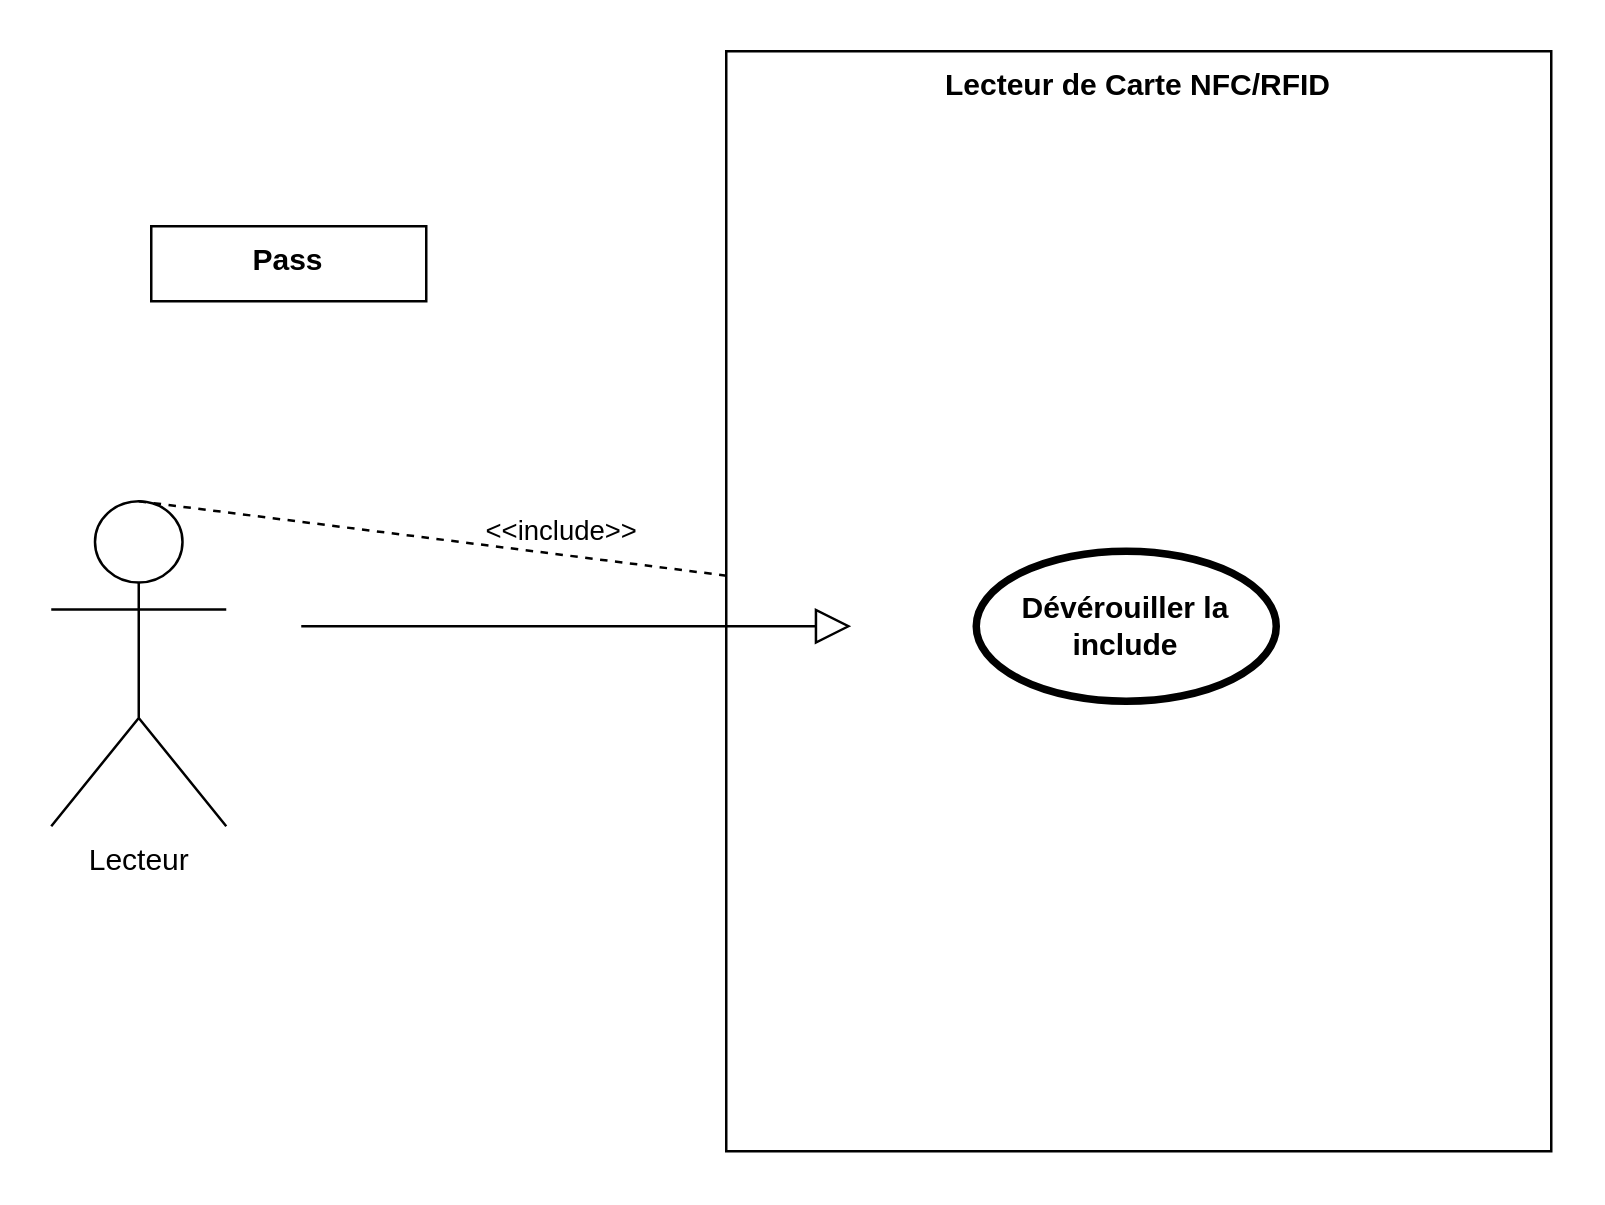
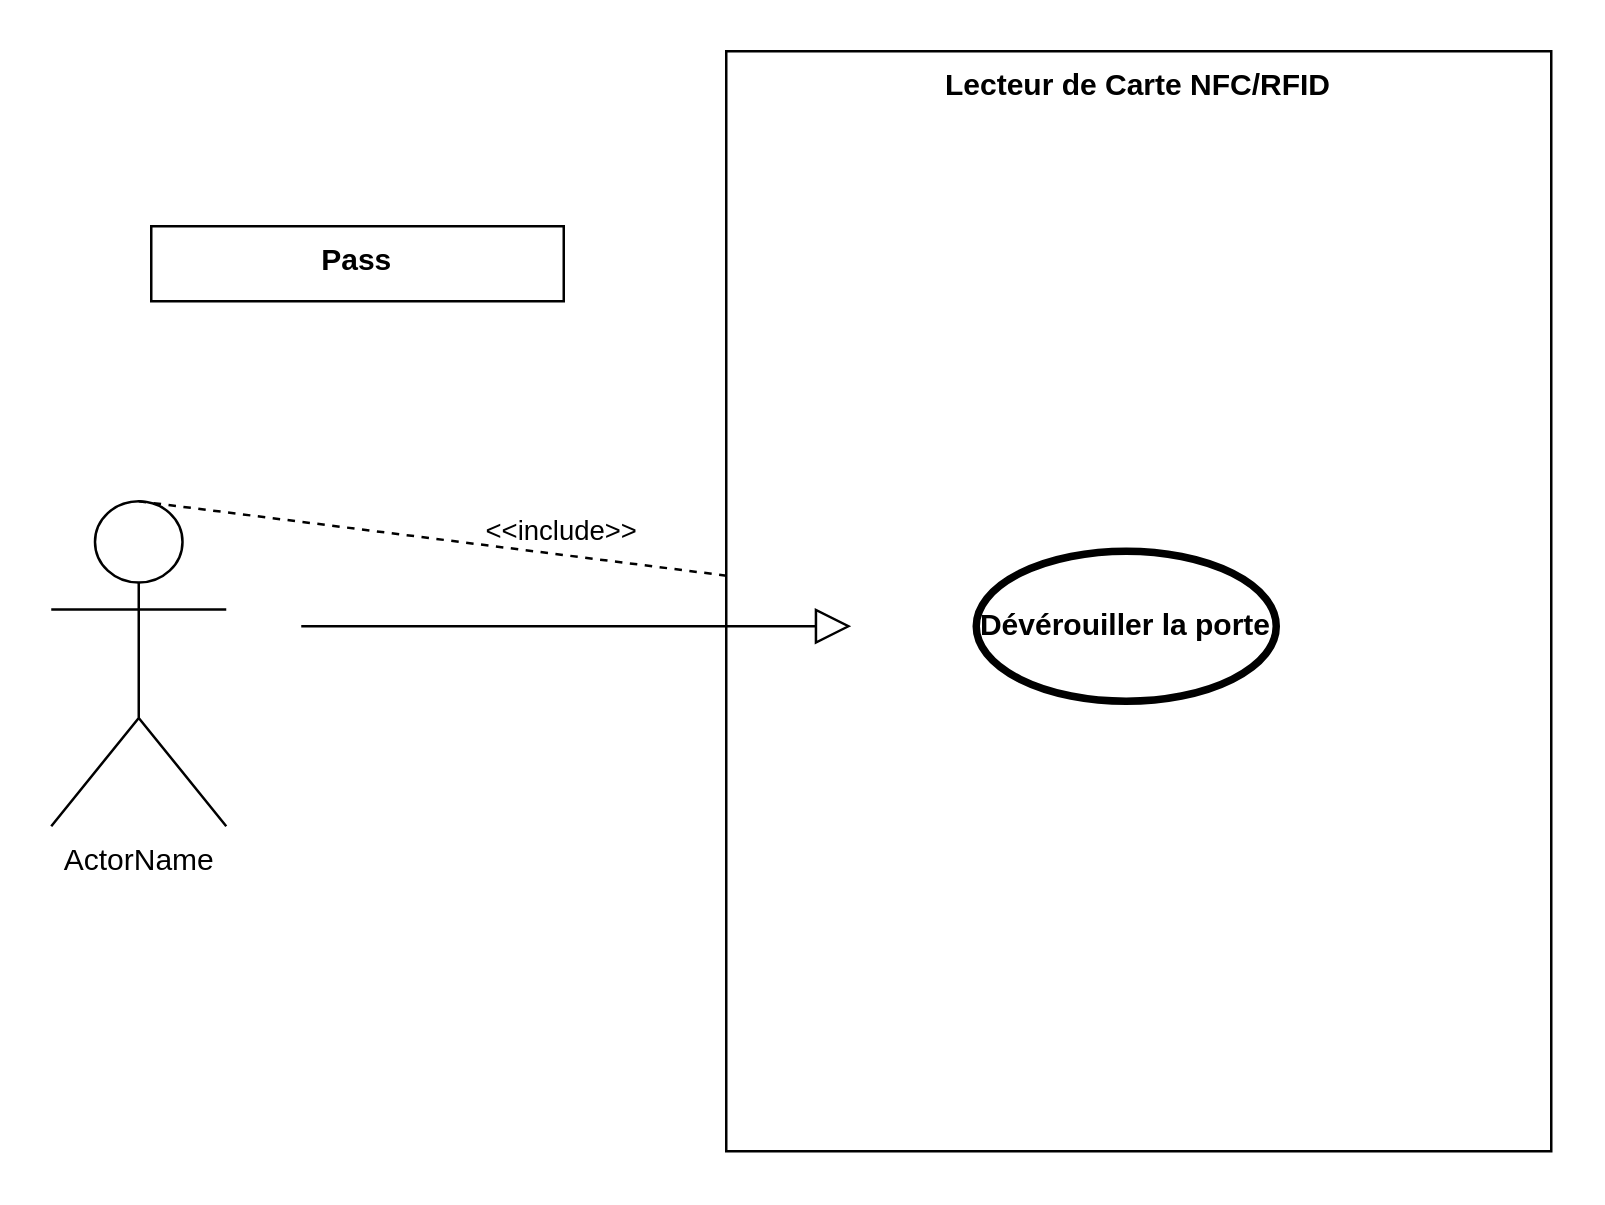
- <mxCell id="3" value="Pass" style="shape=rect;html=1;verticalAlign=top;fontStyle=1;whiteSpace=wrap;align=center;" vertex="1" parent="1"><mxGeometry x="60" y="90" width="110" height="30" as="geometry" /></mxCell>
+ <mxCell id="3" value="Pass" style="shape=rect;html=1;verticalAlign=top;fontStyle=1;whiteSpace=wrap;align=center;" vertex="1" parent="1"><mxGeometry x="60" y="90" width="165" height="30" as="geometry" /></mxCell>
- <mxCell id="6" value="Dévérouiller la include" style="shape=ellipse;html=1;strokeWidth=3;fontStyle=1;whiteSpace=wrap;align=center;perimeter=ellipsePerimeter;" vertex="1" parent="1"><mxGeometry x="390" y="220" width="120" height="60" as="geometry" /></mxCell>
+ <mxCell id="6" value="Dévérouiller la porte" style="shape=ellipse;html=1;strokeWidth=3;fontStyle=1;whiteSpace=wrap;align=center;perimeter=ellipsePerimeter;" vertex="1" parent="1"><mxGeometry x="390" y="220" width="120" height="60" as="geometry" /></mxCell>
- <mxCell id="2" value="Lecteur" style="shape=umlActor;html=1;verticalLabelPosition=bottom;verticalAlign=top;align=center;" vertex="1" parent="1"><mxGeometry x="20" y="200" width="70" height="130" as="geometry" /></mxCell>
+ <mxCell id="2" value="ActorName" style="shape=umlActor;html=1;verticalLabelPosition=bottom;verticalAlign=top;align=center;" vertex="1" parent="1"><mxGeometry x="20" y="200" width="70" height="130" as="geometry" /></mxCell>
